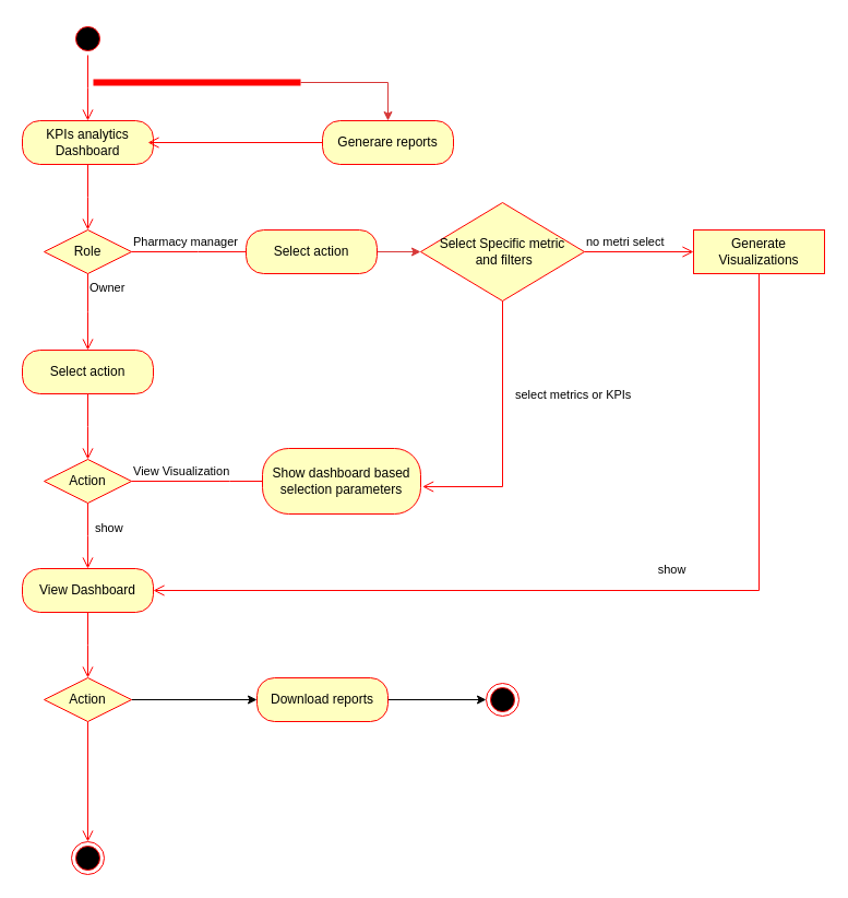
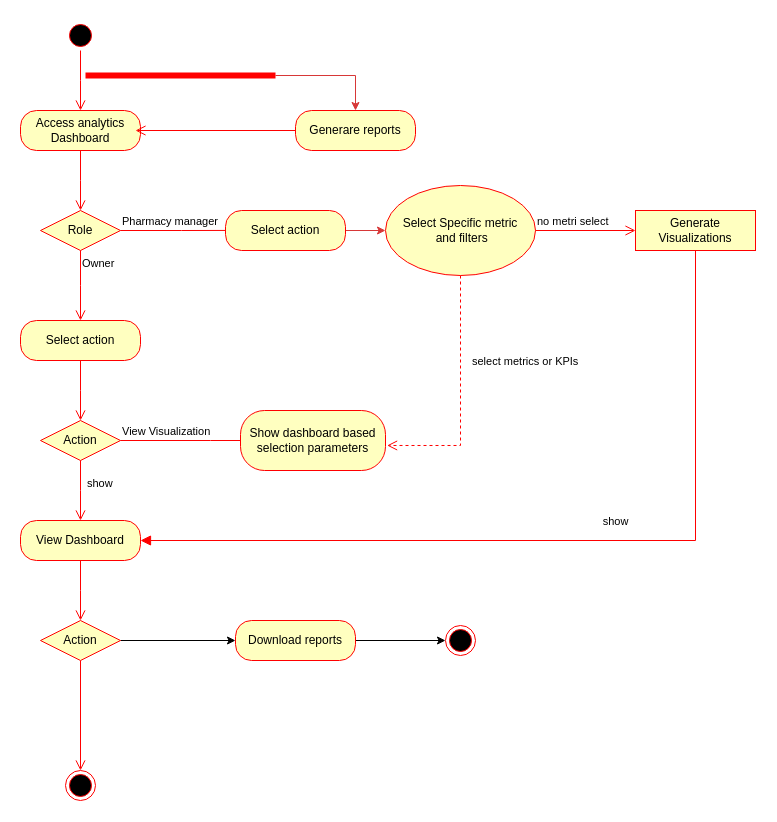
- <mxCell id="4" value="KPIs analytics Dashboard" style="rounded=1;whiteSpace=wrap;html=1;arcSize=40;fontColor=#000000;fillColor=#ffffc0;strokeColor=#ff0000;" parent="1" vertex="1"><mxGeometry x="20" y="110" width="120" height="40" as="geometry" /></mxCell>
+ <mxCell id="4" value="Access analytics Dashboard" style="rounded=1;whiteSpace=wrap;html=1;arcSize=40;fontColor=#000000;fillColor=#ffffc0;strokeColor=#ff0000;" parent="1" vertex="1"><mxGeometry x="20" y="110" width="120" height="40" as="geometry" /></mxCell>
- <mxCell id="19" value="Select Specific metric&lt;div&gt;&amp;nbsp;and filters&lt;/div&gt;" style="rhombus;whiteSpace=wrap;html=1;fontColor=#000000;fillColor=#ffffc0;strokeColor=#ff0000;" parent="1" vertex="1"><mxGeometry x="385" y="185" width="150" height="90" as="geometry" /></mxCell>
+ <mxCell id="19" value="Select Specific metric&lt;div&gt;&amp;nbsp;and filters&lt;/div&gt;" style="ellipse;whiteSpace=wrap;html=1;fontColor=#000000;fillColor=#ffffc0;strokeColor=#ff0000;" parent="1" vertex="1"><mxGeometry x="385" y="185" width="150" height="90" as="geometry" /></mxCell>
- <mxCell id="21" value="select metrics or KPIs" style="edgeStyle=orthogonalEdgeStyle;html=1;align=left;verticalAlign=top;endArrow=open;endSize=8;strokeColor=#ff0000;rounded=0;entryX=1.011;entryY=0.583;entryDx=0;entryDy=0;exitX=0.5;exitY=1;exitDx=0;exitDy=0;entryPerimeter=0;" parent="1" source="19" target="16" edge="1"><mxGeometry x="-0.404" y="10" relative="1" as="geometry"><mxPoint x="455" y="444.6" as="targetPoint" /><Array as="points"><mxPoint x="460" y="445" /></Array><mxPoint as="offset" /><mxPoint x="511.2" y="274.44" as="sourcePoint" /></mxGeometry></mxCell>
+ <mxCell id="21" value="select metrics or KPIs" style="edgeStyle=orthogonalEdgeStyle;html=1;align=left;verticalAlign=top;endArrow=open;endSize=8;strokeColor=#ff0000;rounded=0;entryX=1.011;entryY=0.583;entryDx=0;entryDy=0;exitX=0.5;exitY=1;exitDx=0;exitDy=0;entryPerimeter=0;dashed=1;" parent="1" source="19" target="16" edge="1"><mxGeometry x="-0.404" y="10" relative="1" as="geometry"><mxPoint x="455" y="444.6" as="targetPoint" /><Array as="points"><mxPoint x="460" y="445" /></Array><mxPoint as="offset" /><mxPoint x="511.2" y="274.44" as="sourcePoint" /></mxGeometry></mxCell>
- <mxCell id="25" value="" style="edgeStyle=orthogonalEdgeStyle;html=1;verticalAlign=bottom;endArrow=open;endSize=8;strokeColor=#ff0000;rounded=0;entryX=1;entryY=0.5;entryDx=0;entryDy=0;" parent="1" source="24" target="14" edge="1"><mxGeometry relative="1" as="geometry"><mxPoint x="140" y="790" as="targetPoint" /><Array as="points"><mxPoint x="695" y="540" /></Array></mxGeometry></mxCell>
+ <mxCell id="25" value="" style="edgeStyle=orthogonalEdgeStyle;html=1;verticalAlign=bottom;endArrow=block;endSize=8;strokeColor=#ff0000;rounded=0;entryX=1;entryY=0.5;entryDx=0;entryDy=0;" parent="1" source="24" target="14" edge="1"><mxGeometry relative="1" as="geometry"><mxPoint x="140" y="790" as="targetPoint" /><Array as="points"><mxPoint x="695" y="540" /></Array></mxGeometry></mxCell>
